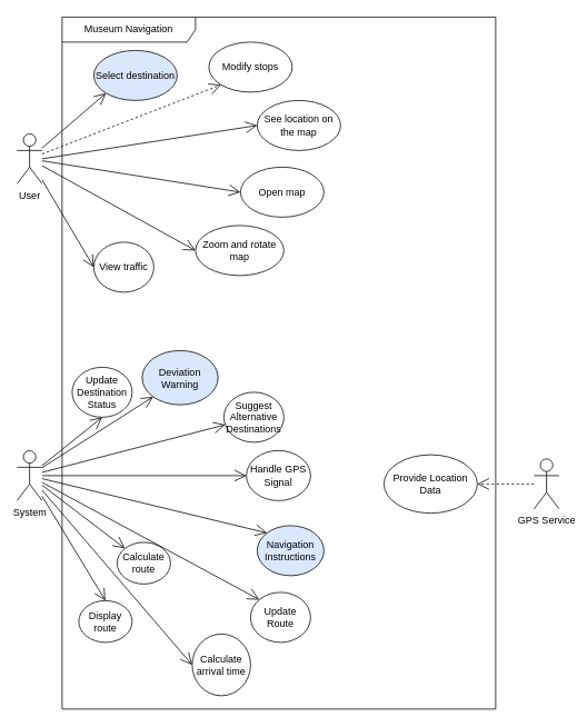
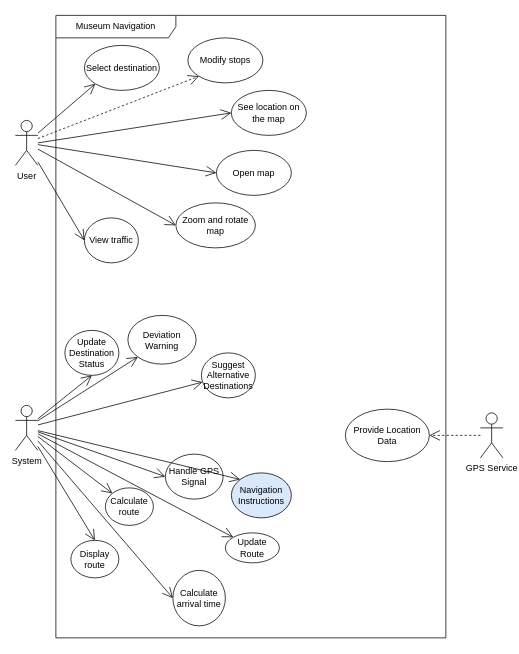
- <mxCell id="5" value="Select destination" style="ellipse;whiteSpace=wrap;html=1;fillColor=#dae8fc;" parent="2" vertex="1"><mxGeometry x="38" y="40" width="100" height="60" as="geometry" /></mxCell>
+ <mxCell id="5" value="Select destination" style="ellipse;whiteSpace=wrap;html=1;" parent="2" vertex="1"><mxGeometry x="38" y="40" width="100" height="60" as="geometry" /></mxCell>
- <mxCell id="16" value="Deviation&lt;div&gt;Warning&lt;/div&gt;" style="ellipse;whiteSpace=wrap;html=1;fillColor=#dae8fc;" parent="2" vertex="1"><mxGeometry x="96" y="400" width="91" height="65" as="geometry" /></mxCell>
+ <mxCell id="16" value="Deviation&lt;div&gt;Warning&lt;/div&gt;" style="ellipse;whiteSpace=wrap;html=1;" parent="2" vertex="1"><mxGeometry x="96" y="400" width="91" height="65" as="geometry" /></mxCell>
- <mxCell id="11" value="Handle GPS Signal" style="ellipse;whiteSpace=wrap;html=1;" parent="2" vertex="1"><mxGeometry x="221" y="520" width="77" height="60" as="geometry" /></mxCell>
+ <mxCell id="11" value="Handle GPS Signal" style="ellipse;whiteSpace=wrap;html=1;" parent="2" vertex="1"><mxGeometry x="146" y="585" width="77" height="60" as="geometry" /></mxCell>
- <mxCell id="13" value="Update Route" style="ellipse;whiteSpace=wrap;html=1;" parent="2" vertex="1"><mxGeometry x="226" y="690" width="72" height="60" as="geometry" /></mxCell>
+ <mxCell id="13" value="Update Route" style="ellipse;whiteSpace=wrap;html=1;" parent="2" vertex="1"><mxGeometry x="226" y="690" width="72" height="40" as="geometry" /></mxCell>
